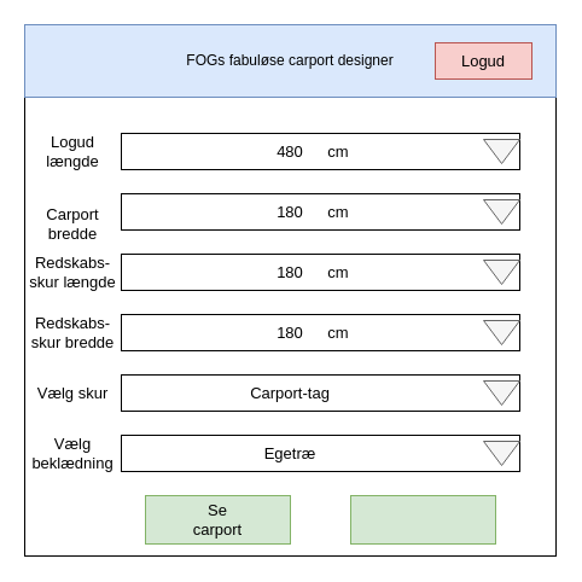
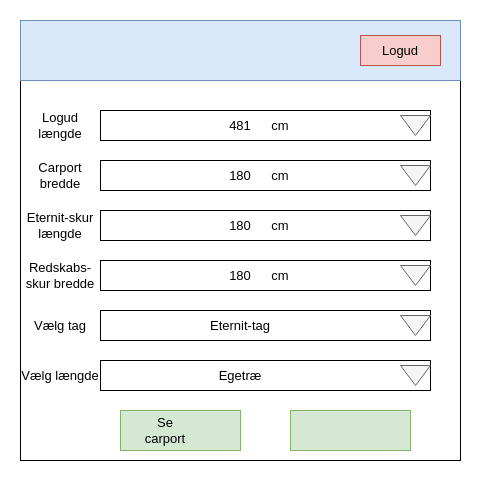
- <mxCell id="4" value="FOGs fabuløse carport designer" style="text;html=1;strokeColor=none;fillColor=none;align=center;verticalAlign=middle;whiteSpace=wrap;rounded=0;" vertex="1" parent="1"><mxGeometry x="140" y="35" width="200" height="30" as="geometry" /></mxCell>
- <mxCell id="21" value="480" style="text;html=1;strokeColor=none;fillColor=none;align=center;verticalAlign=middle;whiteSpace=wrap;rounded=0;fontSize=13;" vertex="1" parent="1"><mxGeometry x="210" y="110" width="60" height="30" as="geometry" /></mxCell>
+ <mxCell id="21" value="481" style="text;html=1;strokeColor=none;fillColor=none;align=center;verticalAlign=middle;whiteSpace=wrap;rounded=0;fontSize=13;" vertex="1" parent="1"><mxGeometry x="210" y="110" width="60" height="30" as="geometry" /></mxCell>
- <mxCell id="12" value="Carport bredde" style="text;html=1;strokeColor=none;fillColor=none;align=center;verticalAlign=middle;whiteSpace=wrap;rounded=0;fontSize=13;" vertex="1" parent="1"><mxGeometry x="30" y="170" width="60" height="30" as="geometry" /></mxCell>
+ <mxCell id="12" value="Carport bredde" style="text;html=1;strokeColor=none;fillColor=none;align=center;verticalAlign=middle;whiteSpace=wrap;rounded=0;fontSize=13;" vertex="1" parent="1"><mxGeometry x="30" y="160" width="60" height="30" as="geometry" /></mxCell>
- <mxCell id="13" value="Redskabs-skur længde" style="text;html=1;strokeColor=none;fillColor=none;align=center;verticalAlign=middle;whiteSpace=wrap;rounded=0;fontSize=13;" vertex="1" parent="1"><mxGeometry x="20" y="210" width="80" height="30" as="geometry" /></mxCell>
+ <mxCell id="13" value="Eternit-skur længde" style="text;html=1;strokeColor=none;fillColor=none;align=center;verticalAlign=middle;whiteSpace=wrap;rounded=0;fontSize=13;" vertex="1" parent="1"><mxGeometry x="20" y="210" width="80" height="30" as="geometry" /></mxCell>
- <mxCell id="15" value="Vælg skur" style="text;html=1;strokeColor=none;fillColor=none;align=center;verticalAlign=middle;whiteSpace=wrap;rounded=0;fontSize=13;" vertex="1" parent="1"><mxGeometry x="20" y="310" width="80" height="30" as="geometry" /></mxCell>
+ <mxCell id="15" value="Vælg tag" style="text;html=1;strokeColor=none;fillColor=none;align=center;verticalAlign=middle;whiteSpace=wrap;rounded=0;fontSize=13;" vertex="1" parent="1"><mxGeometry x="20" y="310" width="80" height="30" as="geometry" /></mxCell>
- <mxCell id="25" value="Carport-tag" style="text;html=1;strokeColor=none;fillColor=none;align=center;verticalAlign=middle;whiteSpace=wrap;rounded=0;fontSize=13;" vertex="1" parent="1"><mxGeometry x="190" y="310" width="100" height="30" as="geometry" /></mxCell>
+ <mxCell id="25" value="Eternit-tag" style="text;html=1;strokeColor=none;fillColor=none;align=center;verticalAlign=middle;whiteSpace=wrap;rounded=0;fontSize=13;" vertex="1" parent="1"><mxGeometry x="190" y="310" width="100" height="30" as="geometry" /></mxCell>
- <mxCell id="16" value="Vælg beklædning" style="text;html=1;strokeColor=none;fillColor=none;align=center;verticalAlign=middle;whiteSpace=wrap;rounded=0;fontSize=13;" vertex="1" parent="1"><mxGeometry x="20" y="360" width="80" height="30" as="geometry" /></mxCell>
+ <mxCell id="16" value="Vælg længde" style="text;html=1;strokeColor=none;fillColor=none;align=center;verticalAlign=middle;whiteSpace=wrap;rounded=0;fontSize=13;" vertex="1" parent="1"><mxGeometry x="20" y="360" width="80" height="30" as="geometry" /></mxCell>
- <mxCell id="37" value="Se carport" style="text;html=1;strokeColor=none;fillColor=none;align=center;verticalAlign=middle;whiteSpace=wrap;rounded=0;fontSize=13;" vertex="1" parent="1"><mxGeometry x="150" y="415" width="60" height="30" as="geometry" /></mxCell>
+ <mxCell id="37" value="Se carport" style="text;html=1;strokeColor=none;fillColor=none;align=center;verticalAlign=middle;whiteSpace=wrap;rounded=0;fontSize=13;" vertex="1" parent="1"><mxGeometry x="135" y="415" width="60" height="30" as="geometry" /></mxCell>
